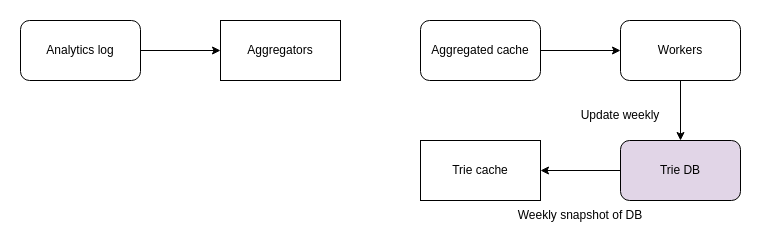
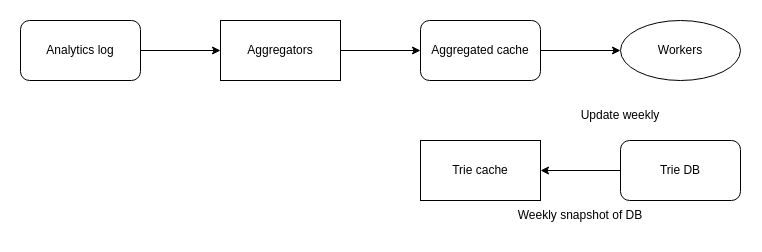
+ <mxCell id="4" style="edgeStyle=orthogonalEdgeStyle;rounded=0;orthogonalLoop=1;jettySize=auto;html=1;exitX=1;exitY=0.5;exitDx=0;exitDy=0;" edge="1" parent="1" source="5" target="7"><mxGeometry relative="1" as="geometry" /></mxCell>
- <mxCell id="9" value="Workers" style="rounded=1;whiteSpace=wrap;html=1;" vertex="1" parent="1"><mxGeometry x="620" y="20" width="120" height="60" as="geometry" /></mxCell>
+ <mxCell id="9" value="Workers" style="ellipse;whiteSpace=wrap;html=1;" vertex="1" parent="1"><mxGeometry x="620" y="20" width="120" height="60" as="geometry" /></mxCell>
- <mxCell id="8" style="edgeStyle=orthogonalEdgeStyle;rounded=0;orthogonalLoop=1;jettySize=auto;html=1;exitX=0.5;exitY=1;exitDx=0;exitDy=0;" edge="1" parent="1" source="9" target="11"><mxGeometry relative="1" as="geometry" /></mxCell>
- <mxCell id="11" value="Trie DB" style="rounded=1;whiteSpace=wrap;html=1;fillColor=#e1d5e7;" vertex="1" parent="1"><mxGeometry x="620" y="140" width="120" height="60" as="geometry" /></mxCell>
+ <mxCell id="11" value="Trie DB" style="rounded=1;whiteSpace=wrap;html=1;" vertex="1" parent="1"><mxGeometry x="620" y="140" width="120" height="60" as="geometry" /></mxCell>
